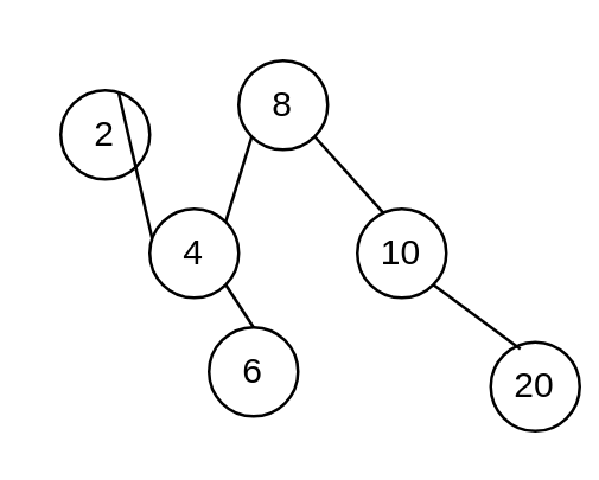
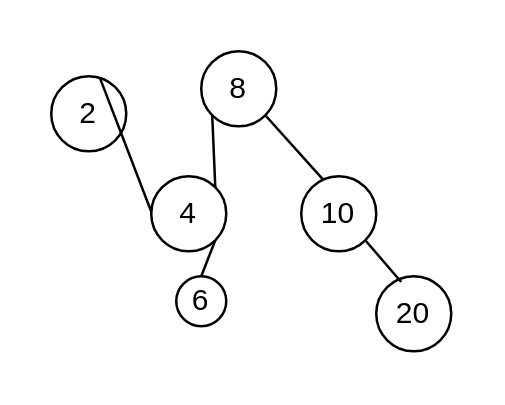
- <mxCell id="12" value="4" style="ellipse;whiteSpace=wrap;html=1;aspect=fixed;" vertex="1" parent="1"><mxGeometry x="50" y="70" width="30" height="30" as="geometry" /></mxCell>
+ <mxCell id="12" value="4" style="ellipse;whiteSpace=wrap;html=1;aspect=fixed;" vertex="1" parent="1"><mxGeometry x="60" y="70" width="30" height="30" as="geometry" /></mxCell>
- <mxCell id="6" value="6" style="ellipse;whiteSpace=wrap;html=1;aspect=fixed;" vertex="1" parent="1"><mxGeometry x="70" y="110" width="30" height="30" as="geometry" /></mxCell>
+ <mxCell id="6" value="6" style="ellipse;whiteSpace=wrap;html=1;aspect=fixed;" vertex="1" parent="1"><mxGeometry x="70" y="110" width="20" height="20" as="geometry" /></mxCell>
- <mxCell id="2" value="20" style="ellipse;whiteSpace=wrap;html=1;aspect=fixed;" vertex="1" parent="1"><mxGeometry x="165" y="115" width="30" height="30" as="geometry" /></mxCell>
+ <mxCell id="2" value="20" style="ellipse;whiteSpace=wrap;html=1;aspect=fixed;" vertex="1" parent="1"><mxGeometry x="150" y="110" width="30" height="30" as="geometry" /></mxCell>
